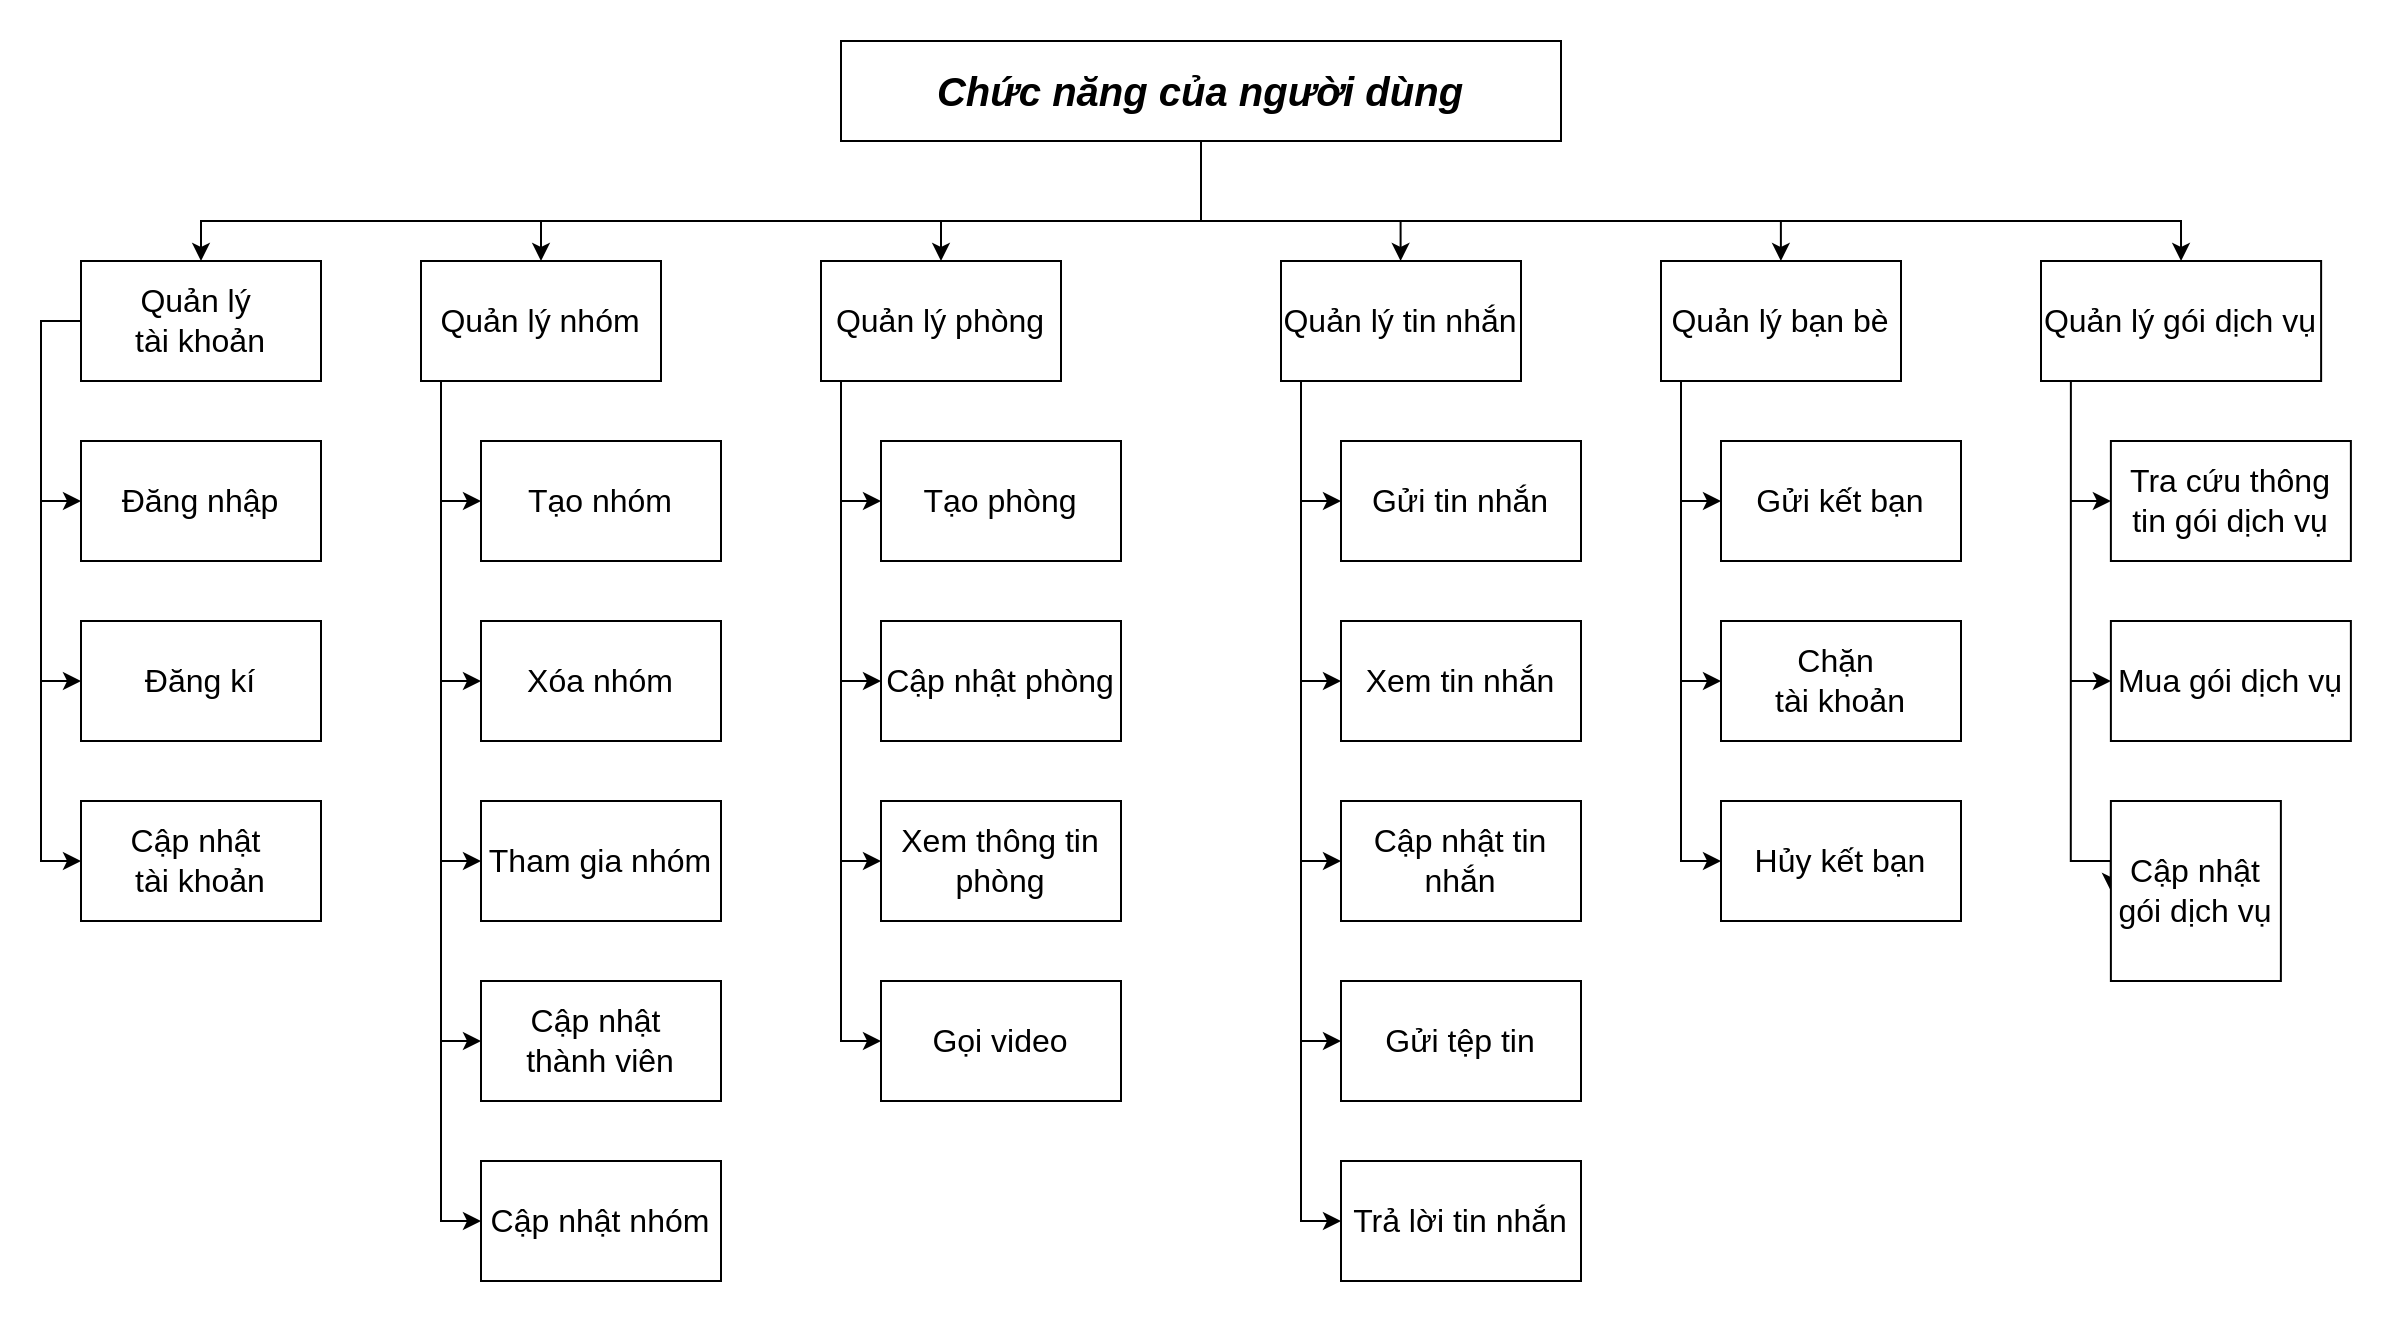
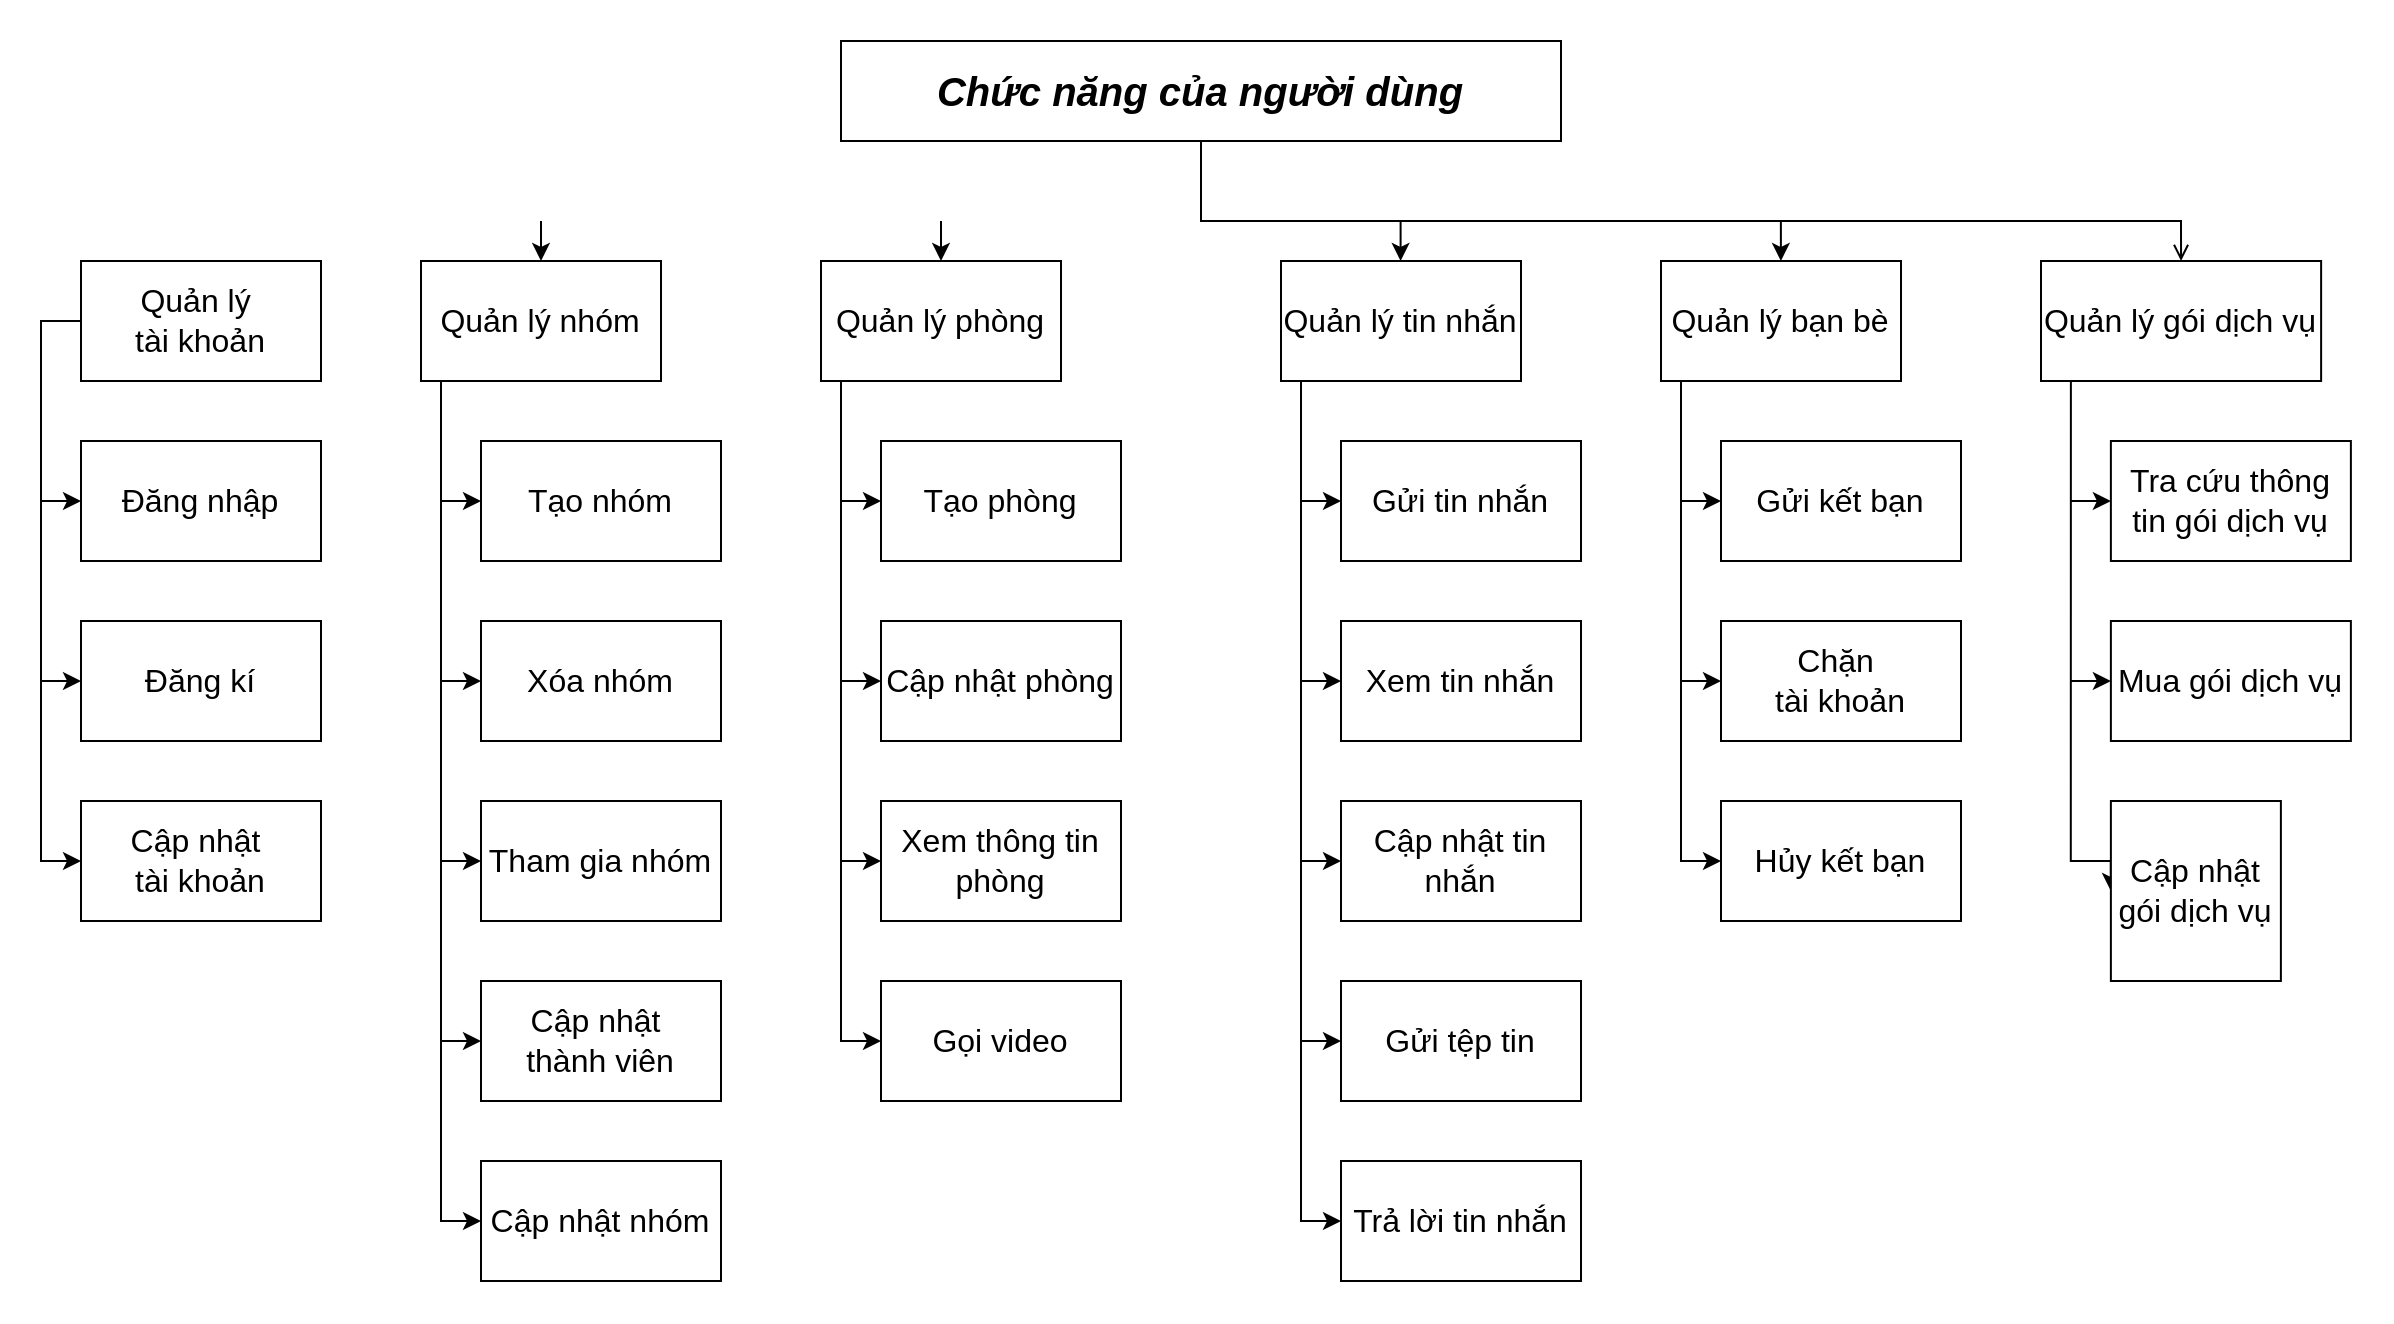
- <mxCell id="2" style="edgeStyle=orthogonalEdgeStyle;rounded=0;orthogonalLoop=1;jettySize=auto;html=1;fontSize=16;" parent="1" source="3" target="5" edge="1"><mxGeometry relative="1" as="geometry"><Array as="points"><mxPoint x="600" y="110" /><mxPoint x="100" y="110" /></Array></mxGeometry></mxCell>
- <mxCell id="13" style="edgeStyle=orthogonalEdgeStyle;rounded=0;orthogonalLoop=1;jettySize=auto;html=1;exitX=0.5;exitY=1;exitDx=0;exitDy=0;entryX=0.5;entryY=0;entryDx=0;entryDy=0;fontSize=16;" parent="1" source="3" target="15" edge="1"><mxGeometry relative="1" as="geometry"><mxPoint x="730" y="120" as="targetPoint" /><mxPoint x="452" y="90" as="sourcePoint" /><Array as="points"><mxPoint x="600" y="70" /><mxPoint x="600" y="110" /><mxPoint x="1090" y="110" /></Array></mxGeometry></mxCell>
+ <mxCell id="13" style="edgeStyle=orthogonalEdgeStyle;rounded=0;orthogonalLoop=1;jettySize=auto;html=1;exitX=0.5;exitY=1;exitDx=0;exitDy=0;entryX=0.5;entryY=0;entryDx=0;entryDy=0;fontSize=16;endArrow=open;" parent="1" source="3" target="15" edge="1"><mxGeometry relative="1" as="geometry"><mxPoint x="730" y="120" as="targetPoint" /><mxPoint x="452" y="90" as="sourcePoint" /><Array as="points"><mxPoint x="600" y="70" /><mxPoint x="600" y="110" /><mxPoint x="1090" y="110" /></Array></mxGeometry></mxCell>
